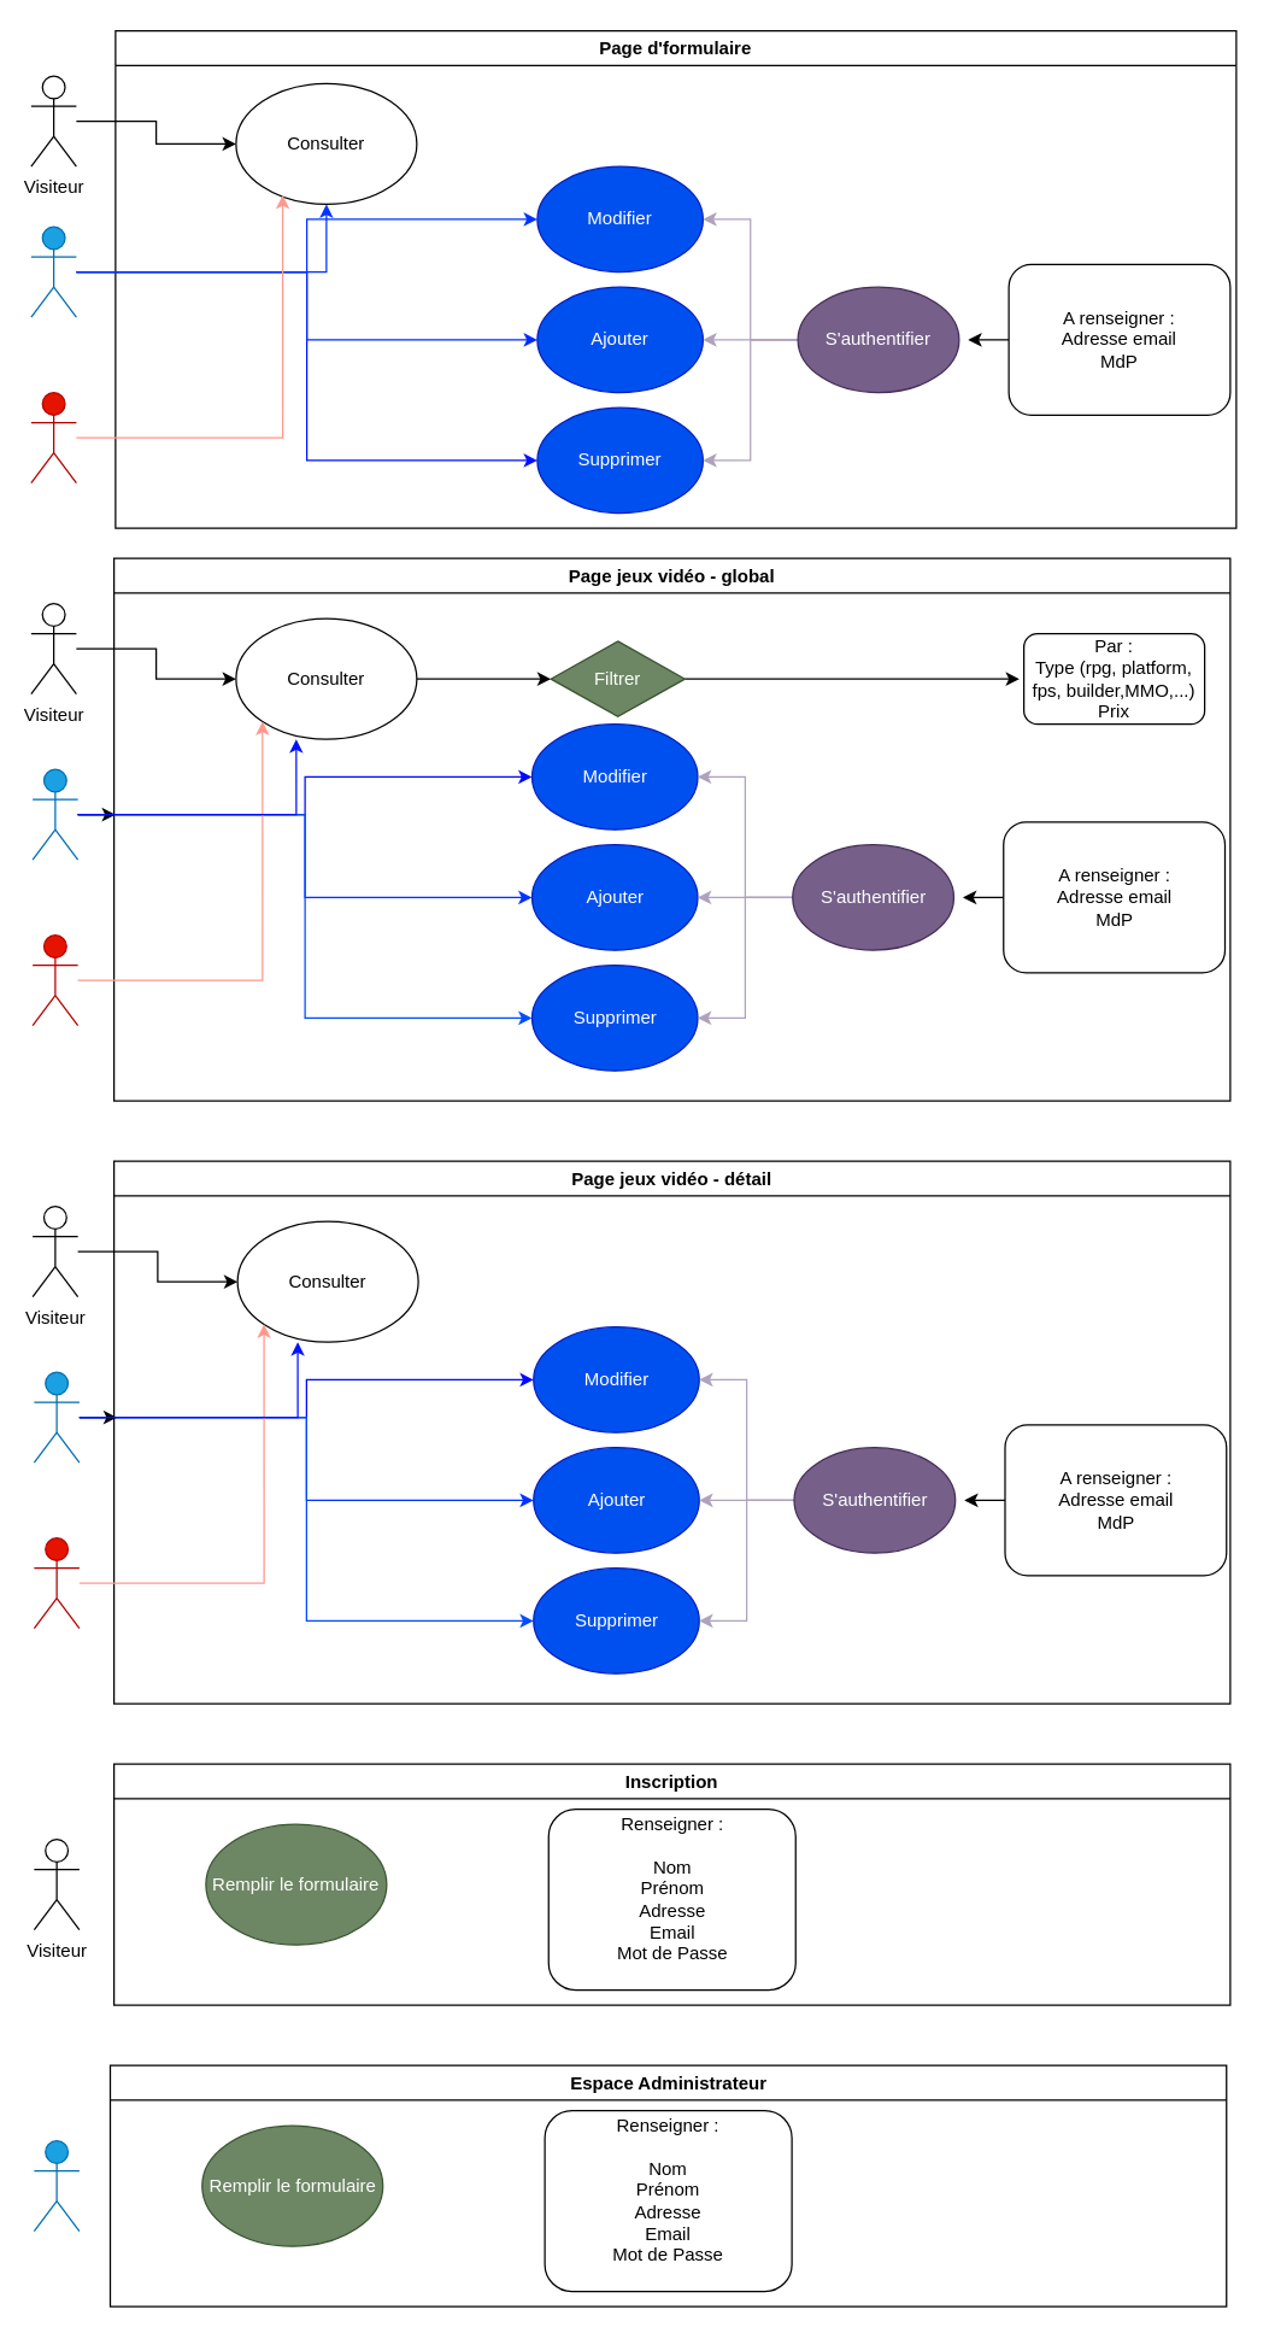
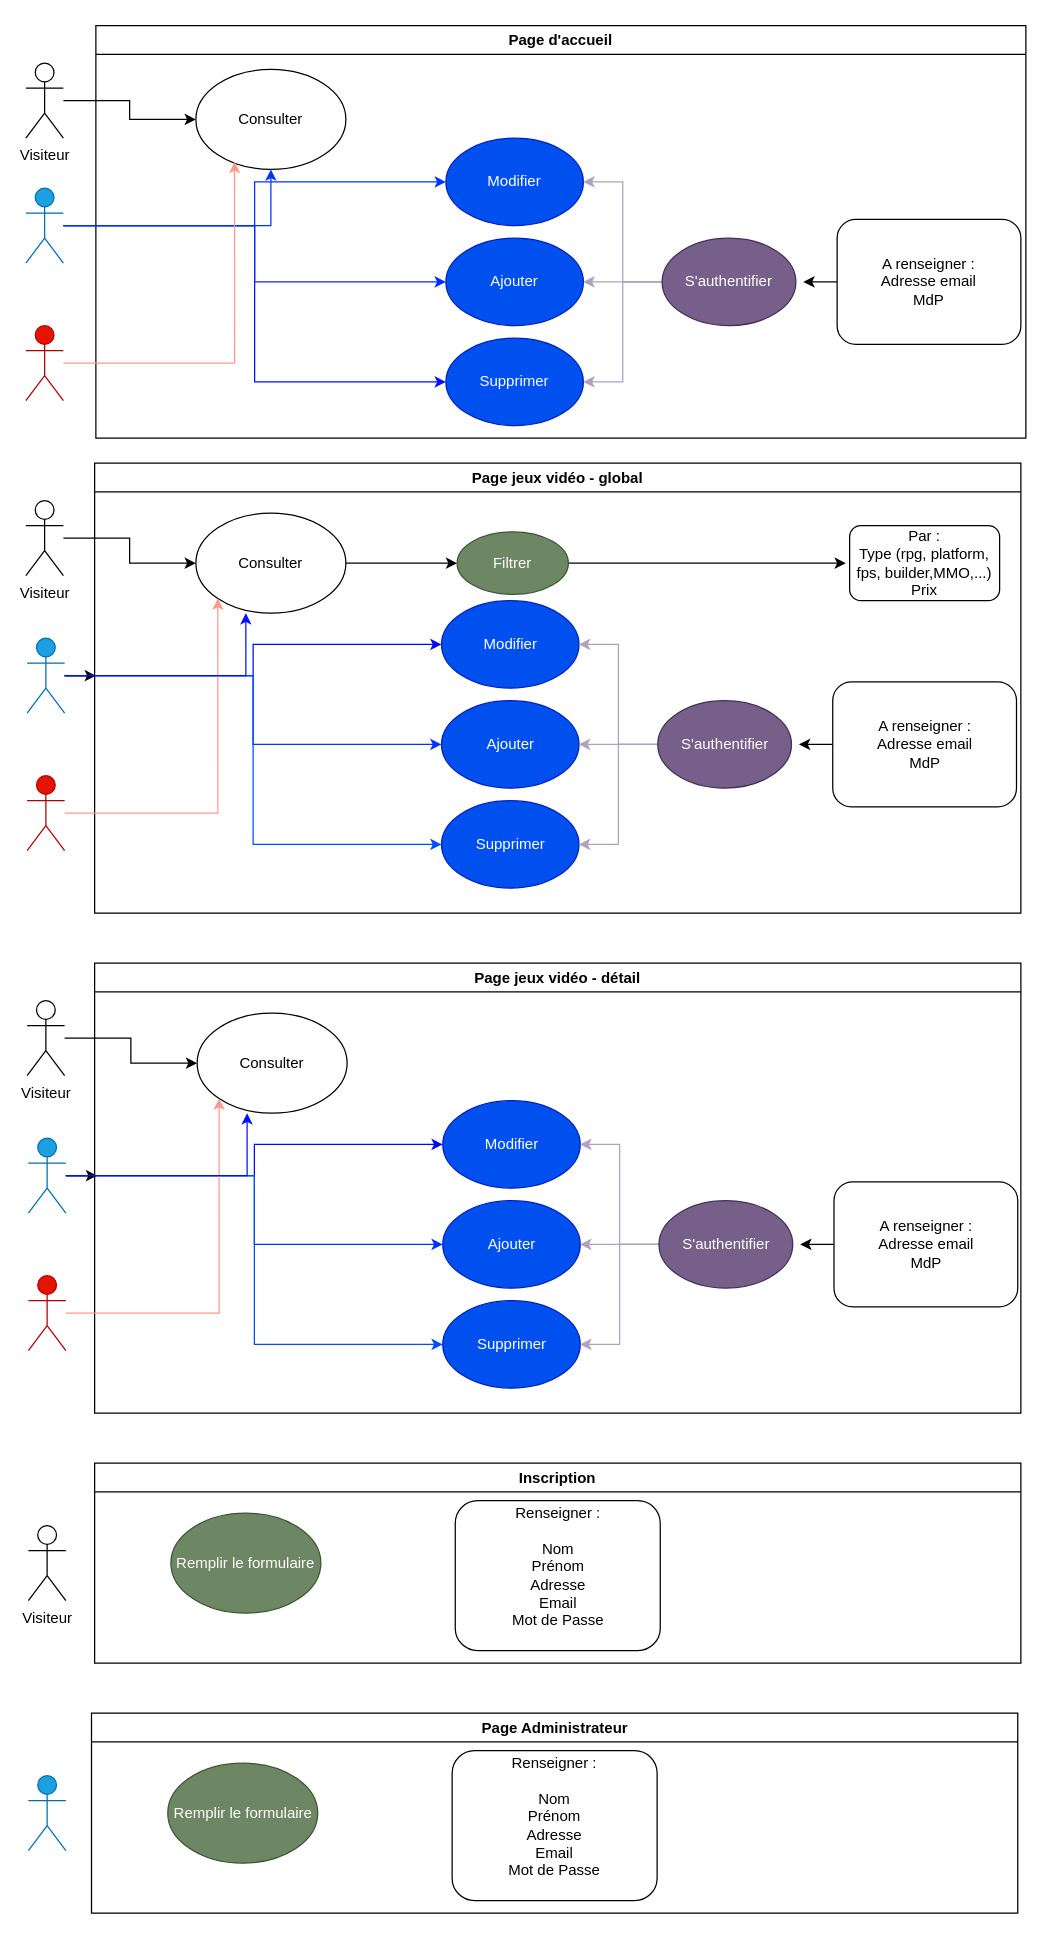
- <mxCell id="2" value="&lt;font style=&quot;vertical-align: inherit;&quot;&gt;&lt;font style=&quot;vertical-align: inherit;&quot;&gt;Page d'formulaire&lt;/font&gt;&lt;/font&gt;" style="swimlane;whiteSpace=wrap;html=1;" vertex="1" parent="1"><mxGeometry x="76" y="20" width="744" height="330" as="geometry" /></mxCell>
+ <mxCell id="2" value="&lt;font style=&quot;vertical-align: inherit;&quot;&gt;&lt;font style=&quot;vertical-align: inherit;&quot;&gt;Page d'accueil&lt;/font&gt;&lt;/font&gt;" style="swimlane;whiteSpace=wrap;html=1;" vertex="1" parent="1"><mxGeometry x="76" y="20" width="744" height="330" as="geometry" /></mxCell>
- <mxCell id="26" value="Filtrer" style="rhombus;whiteSpace=wrap;html=1;fillColor=#6d8764;fontColor=#ffffff;strokeColor=#3A5431;" vertex="1" parent="13"><mxGeometry x="290" y="55" width="89" height="50" as="geometry" /></mxCell>
+ <mxCell id="26" value="Filtrer" style="ellipse;whiteSpace=wrap;html=1;fillColor=#6d8764;fontColor=#ffffff;strokeColor=#3A5431;" vertex="1" parent="13"><mxGeometry x="290" y="55" width="89" height="50" as="geometry" /></mxCell>
- <mxCell id="72" value="&lt;font style=&quot;vertical-align: inherit;&quot;&gt;&lt;font style=&quot;vertical-align: inherit;&quot;&gt;Espace Administrateur&lt;/font&gt;&lt;/font&gt;" style="swimlane;whiteSpace=wrap;html=1;" vertex="1" parent="1"><mxGeometry x="72.5" y="1370" width="741" height="160" as="geometry" /></mxCell>
+ <mxCell id="72" value="&lt;font style=&quot;vertical-align: inherit;&quot;&gt;&lt;font style=&quot;vertical-align: inherit;&quot;&gt;Page Administrateur&lt;/font&gt;&lt;/font&gt;" style="swimlane;whiteSpace=wrap;html=1;" vertex="1" parent="1"><mxGeometry x="72.5" y="1370" width="741" height="160" as="geometry" /></mxCell>
